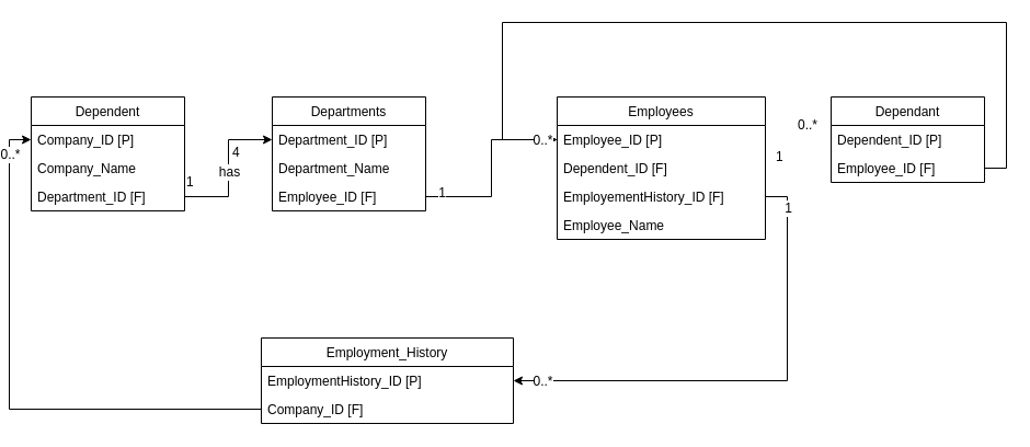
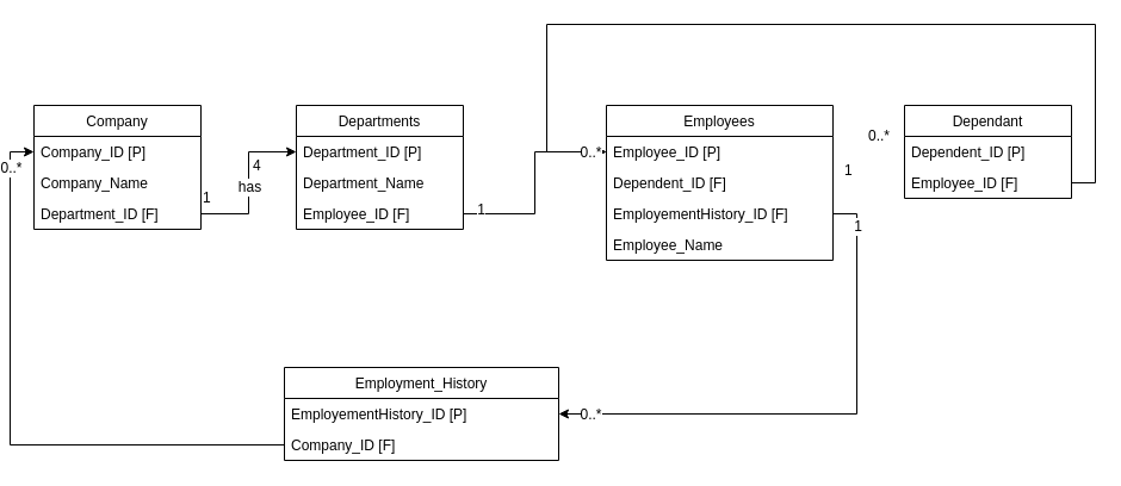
- <mxCell id="2" value="Dependent" style="swimlane;fontStyle=0;childLayout=stackLayout;horizontal=1;startSize=26;fillColor=none;horizontalStack=0;resizeParent=1;resizeParentMax=0;resizeLast=0;collapsible=1;marginBottom=0;" vertex="1" parent="1"><mxGeometry x="20" y="88" width="140" height="104" as="geometry" /></mxCell>
+ <mxCell id="2" value="Company" style="swimlane;fontStyle=0;childLayout=stackLayout;horizontal=1;startSize=26;fillColor=none;horizontalStack=0;resizeParent=1;resizeParentMax=0;resizeLast=0;collapsible=1;marginBottom=0;" vertex="1" parent="1"><mxGeometry x="20" y="88" width="140" height="104" as="geometry" /></mxCell>
- <mxCell id="16" value="EmploymentHistory_ID [P]" style="text;strokeColor=none;fillColor=none;align=left;verticalAlign=top;spacingLeft=4;spacingRight=4;overflow=hidden;rotatable=0;points=[[0,0.5],[1,0.5]];portConstraint=eastwest;" vertex="1" parent="15"><mxGeometry y="26" width="230" height="26" as="geometry" /></mxCell>
+ <mxCell id="16" value="EmployementHistory_ID [P]" style="text;strokeColor=none;fillColor=none;align=left;verticalAlign=top;spacingLeft=4;spacingRight=4;overflow=hidden;rotatable=0;points=[[0,0.5],[1,0.5]];portConstraint=eastwest;" vertex="1" parent="15"><mxGeometry y="26" width="230" height="26" as="geometry" /></mxCell>
